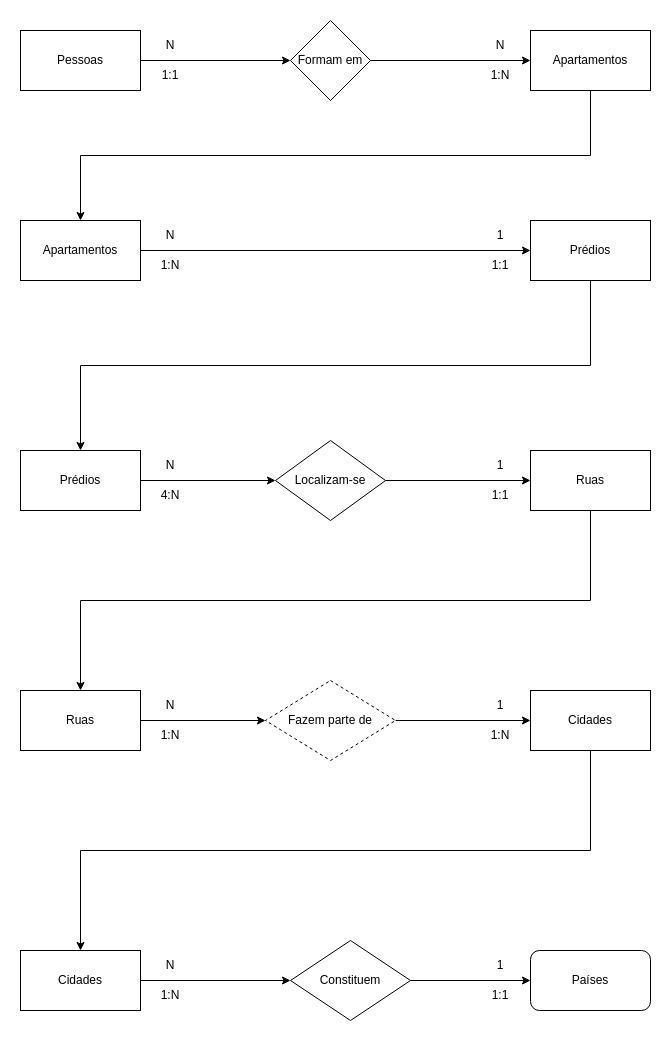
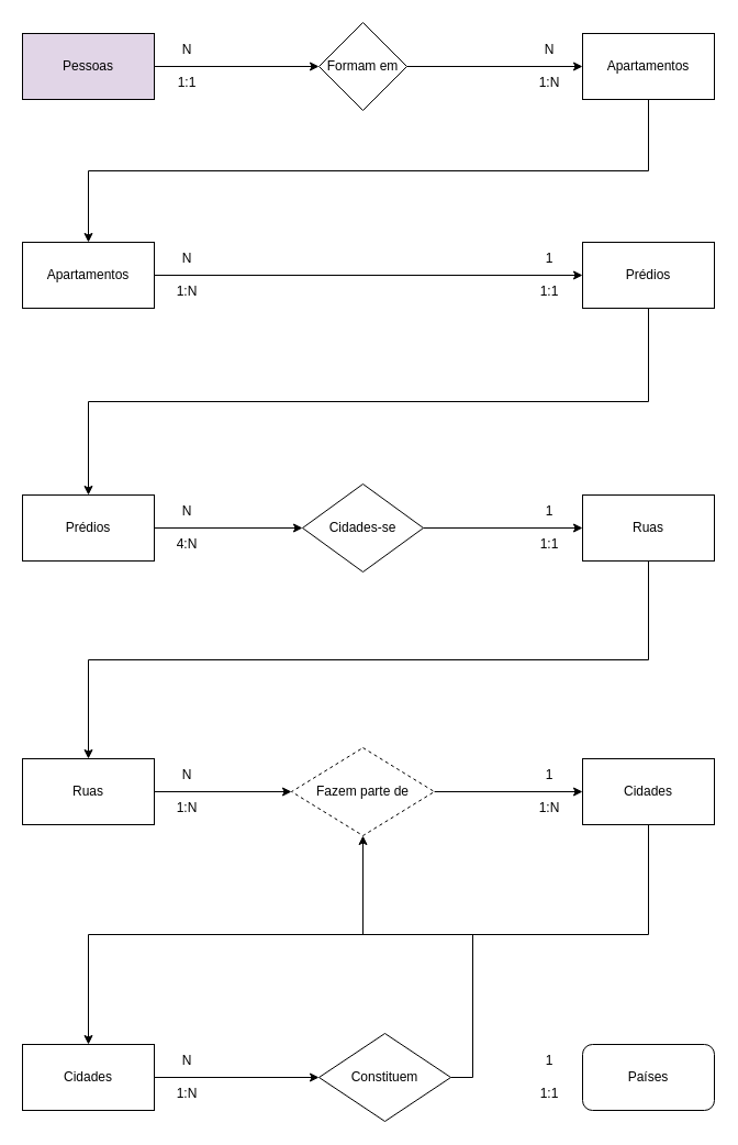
- <mxCell id="17" value="Pessoas" style="rounded=0;whiteSpace=wrap;html=1;" vertex="1" parent="1"><mxGeometry x="20" y="30" width="120" height="60" as="geometry" /></mxCell>
+ <mxCell id="17" value="Pessoas" style="rounded=0;whiteSpace=wrap;html=1;fillColor=#e1d5e7;" vertex="1" parent="1"><mxGeometry x="20" y="30" width="120" height="60" as="geometry" /></mxCell>
- <mxCell id="24" value="Localizam-se" style="rhombus;whiteSpace=wrap;html=1;" vertex="1" parent="1"><mxGeometry x="275" y="440" width="110" height="80" as="geometry" /></mxCell>
+ <mxCell id="24" value="Cidades-se" style="rhombus;whiteSpace=wrap;html=1;" vertex="1" parent="1"><mxGeometry x="275" y="440" width="110" height="80" as="geometry" /></mxCell>
- <mxCell id="18" style="edgeStyle=orthogonalEdgeStyle;rounded=0;orthogonalLoop=1;jettySize=auto;html=1;exitX=1;exitY=0.5;exitDx=0;exitDy=0;entryX=0;entryY=0.5;entryDx=0;entryDy=0;" edge="1" parent="1" source="28" target="20"><mxGeometry relative="1" as="geometry" /></mxCell>
+ <mxCell id="18" style="edgeStyle=orthogonalEdgeStyle;rounded=0;orthogonalLoop=1;jettySize=auto;html=1;exitX=1;exitY=0.5;exitDx=0;exitDy=0;" edge="1" parent="1" source="28" target="26"><mxGeometry relative="1" as="geometry" /></mxCell>
